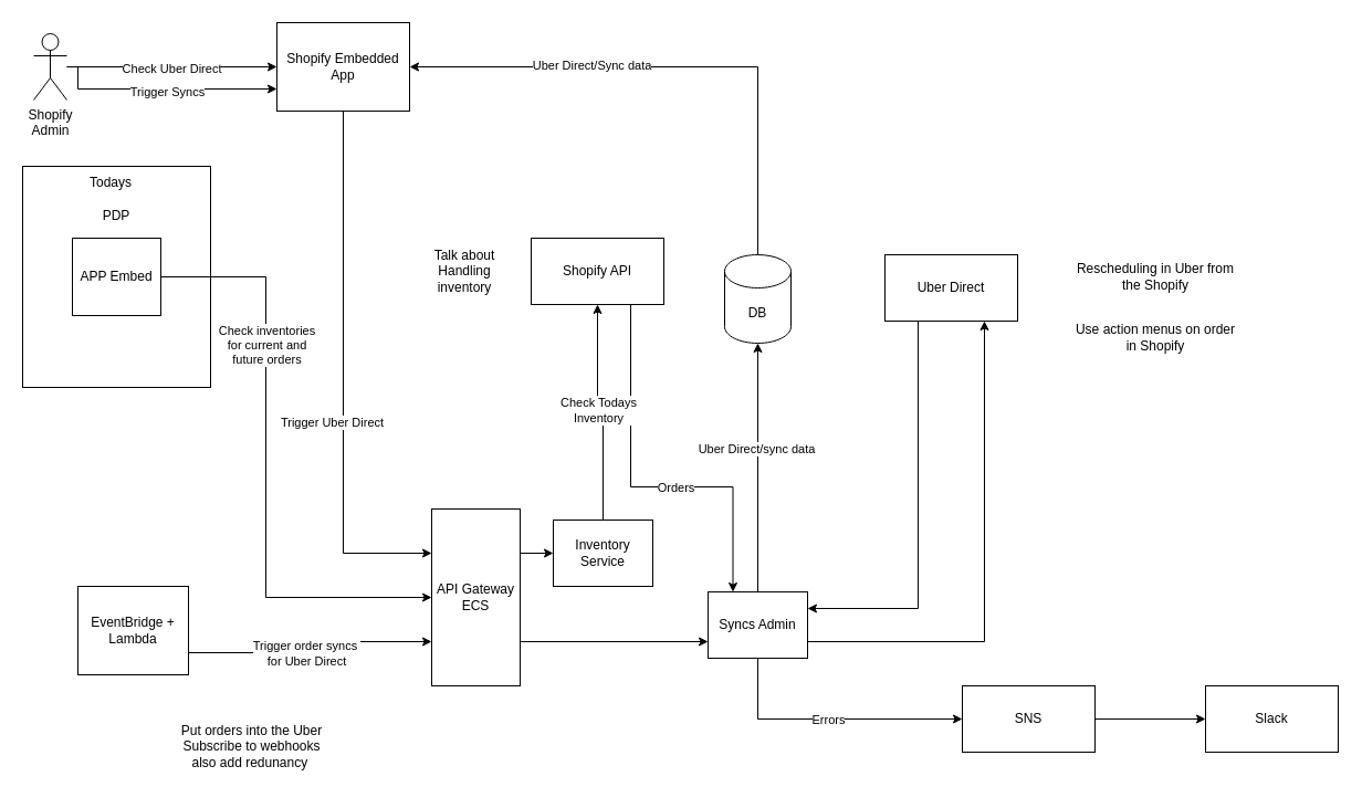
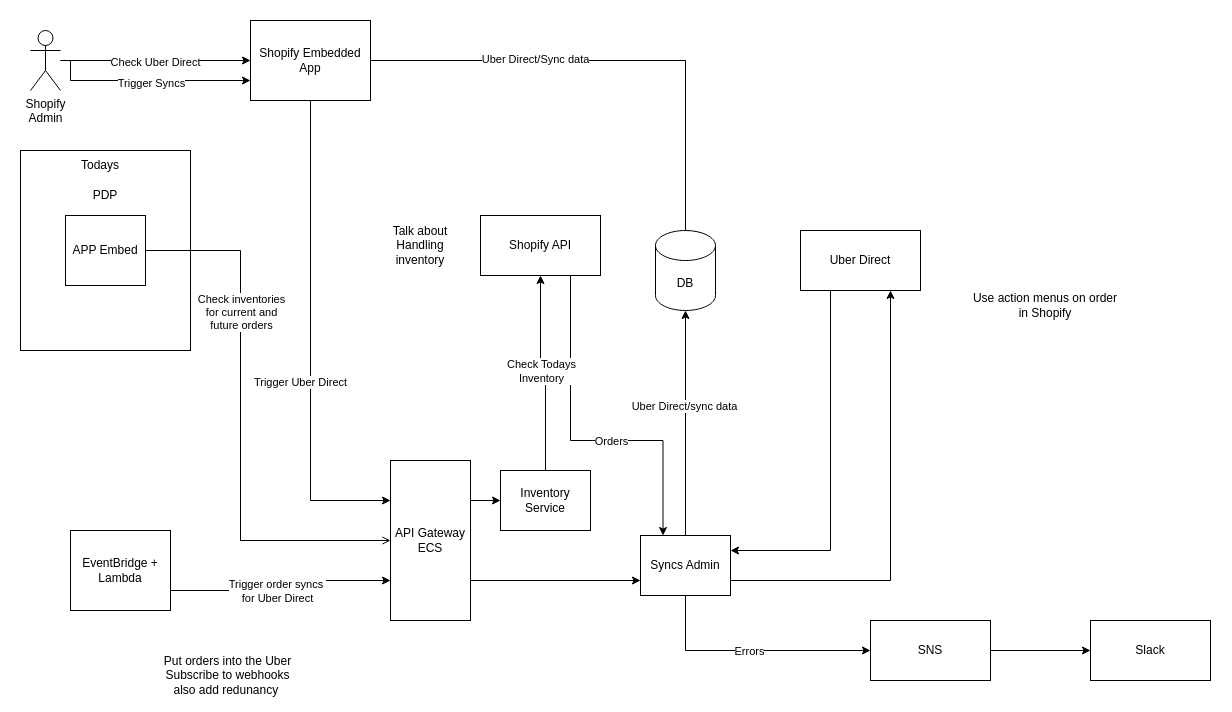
- <mxCell id="12" style="edgeStyle=orthogonalEdgeStyle;rounded=0;orthogonalLoop=1;jettySize=auto;html=1;entryX=1;entryY=0.5;entryDx=0;entryDy=0;exitX=0.5;exitY=0;exitDx=0;exitDy=0;exitPerimeter=0;" parent="1" source="14" target="17" edge="1"><mxGeometry relative="1" as="geometry" /></mxCell>
+ <mxCell id="12" style="edgeStyle=orthogonalEdgeStyle;rounded=0;orthogonalLoop=1;jettySize=auto;html=1;entryX=1;entryY=0.5;entryDx=0;entryDy=0;exitX=0.5;exitY=0;exitDx=0;exitDy=0;exitPerimeter=0;endArrow=none;" parent="1" source="14" target="17" edge="1"><mxGeometry relative="1" as="geometry" /></mxCell>
- <mxCell id="44" value="Rescheduling in Uber from the Shopify" style="text;html=1;align=center;verticalAlign=middle;whiteSpace=wrap;rounded=0;" vertex="1" parent="1"><mxGeometry x="970" y="235" width="150" height="30" as="geometry" /></mxCell>
- <mxCell id="34" style="edgeStyle=orthogonalEdgeStyle;rounded=0;orthogonalLoop=1;jettySize=auto;html=1;exitX=1;exitY=0.5;exitDx=0;exitDy=0;entryX=0;entryY=0.5;entryDx=0;entryDy=0;" edge="1" parent="1" source="38" target="7"><mxGeometry relative="1" as="geometry"><Array as="points"><mxPoint x="140" y="250" /><mxPoint x="240" y="250" /><mxPoint x="240" y="540" /></Array></mxGeometry></mxCell>
+ <mxCell id="34" style="edgeStyle=orthogonalEdgeStyle;rounded=0;orthogonalLoop=1;jettySize=auto;html=1;exitX=1;exitY=0.5;exitDx=0;exitDy=0;entryX=0;entryY=0.5;entryDx=0;entryDy=0;endArrow=open;" edge="1" parent="1" source="38" target="7"><mxGeometry relative="1" as="geometry"><Array as="points"><mxPoint x="140" y="250" /><mxPoint x="240" y="250" /><mxPoint x="240" y="540" /></Array></mxGeometry></mxCell>
